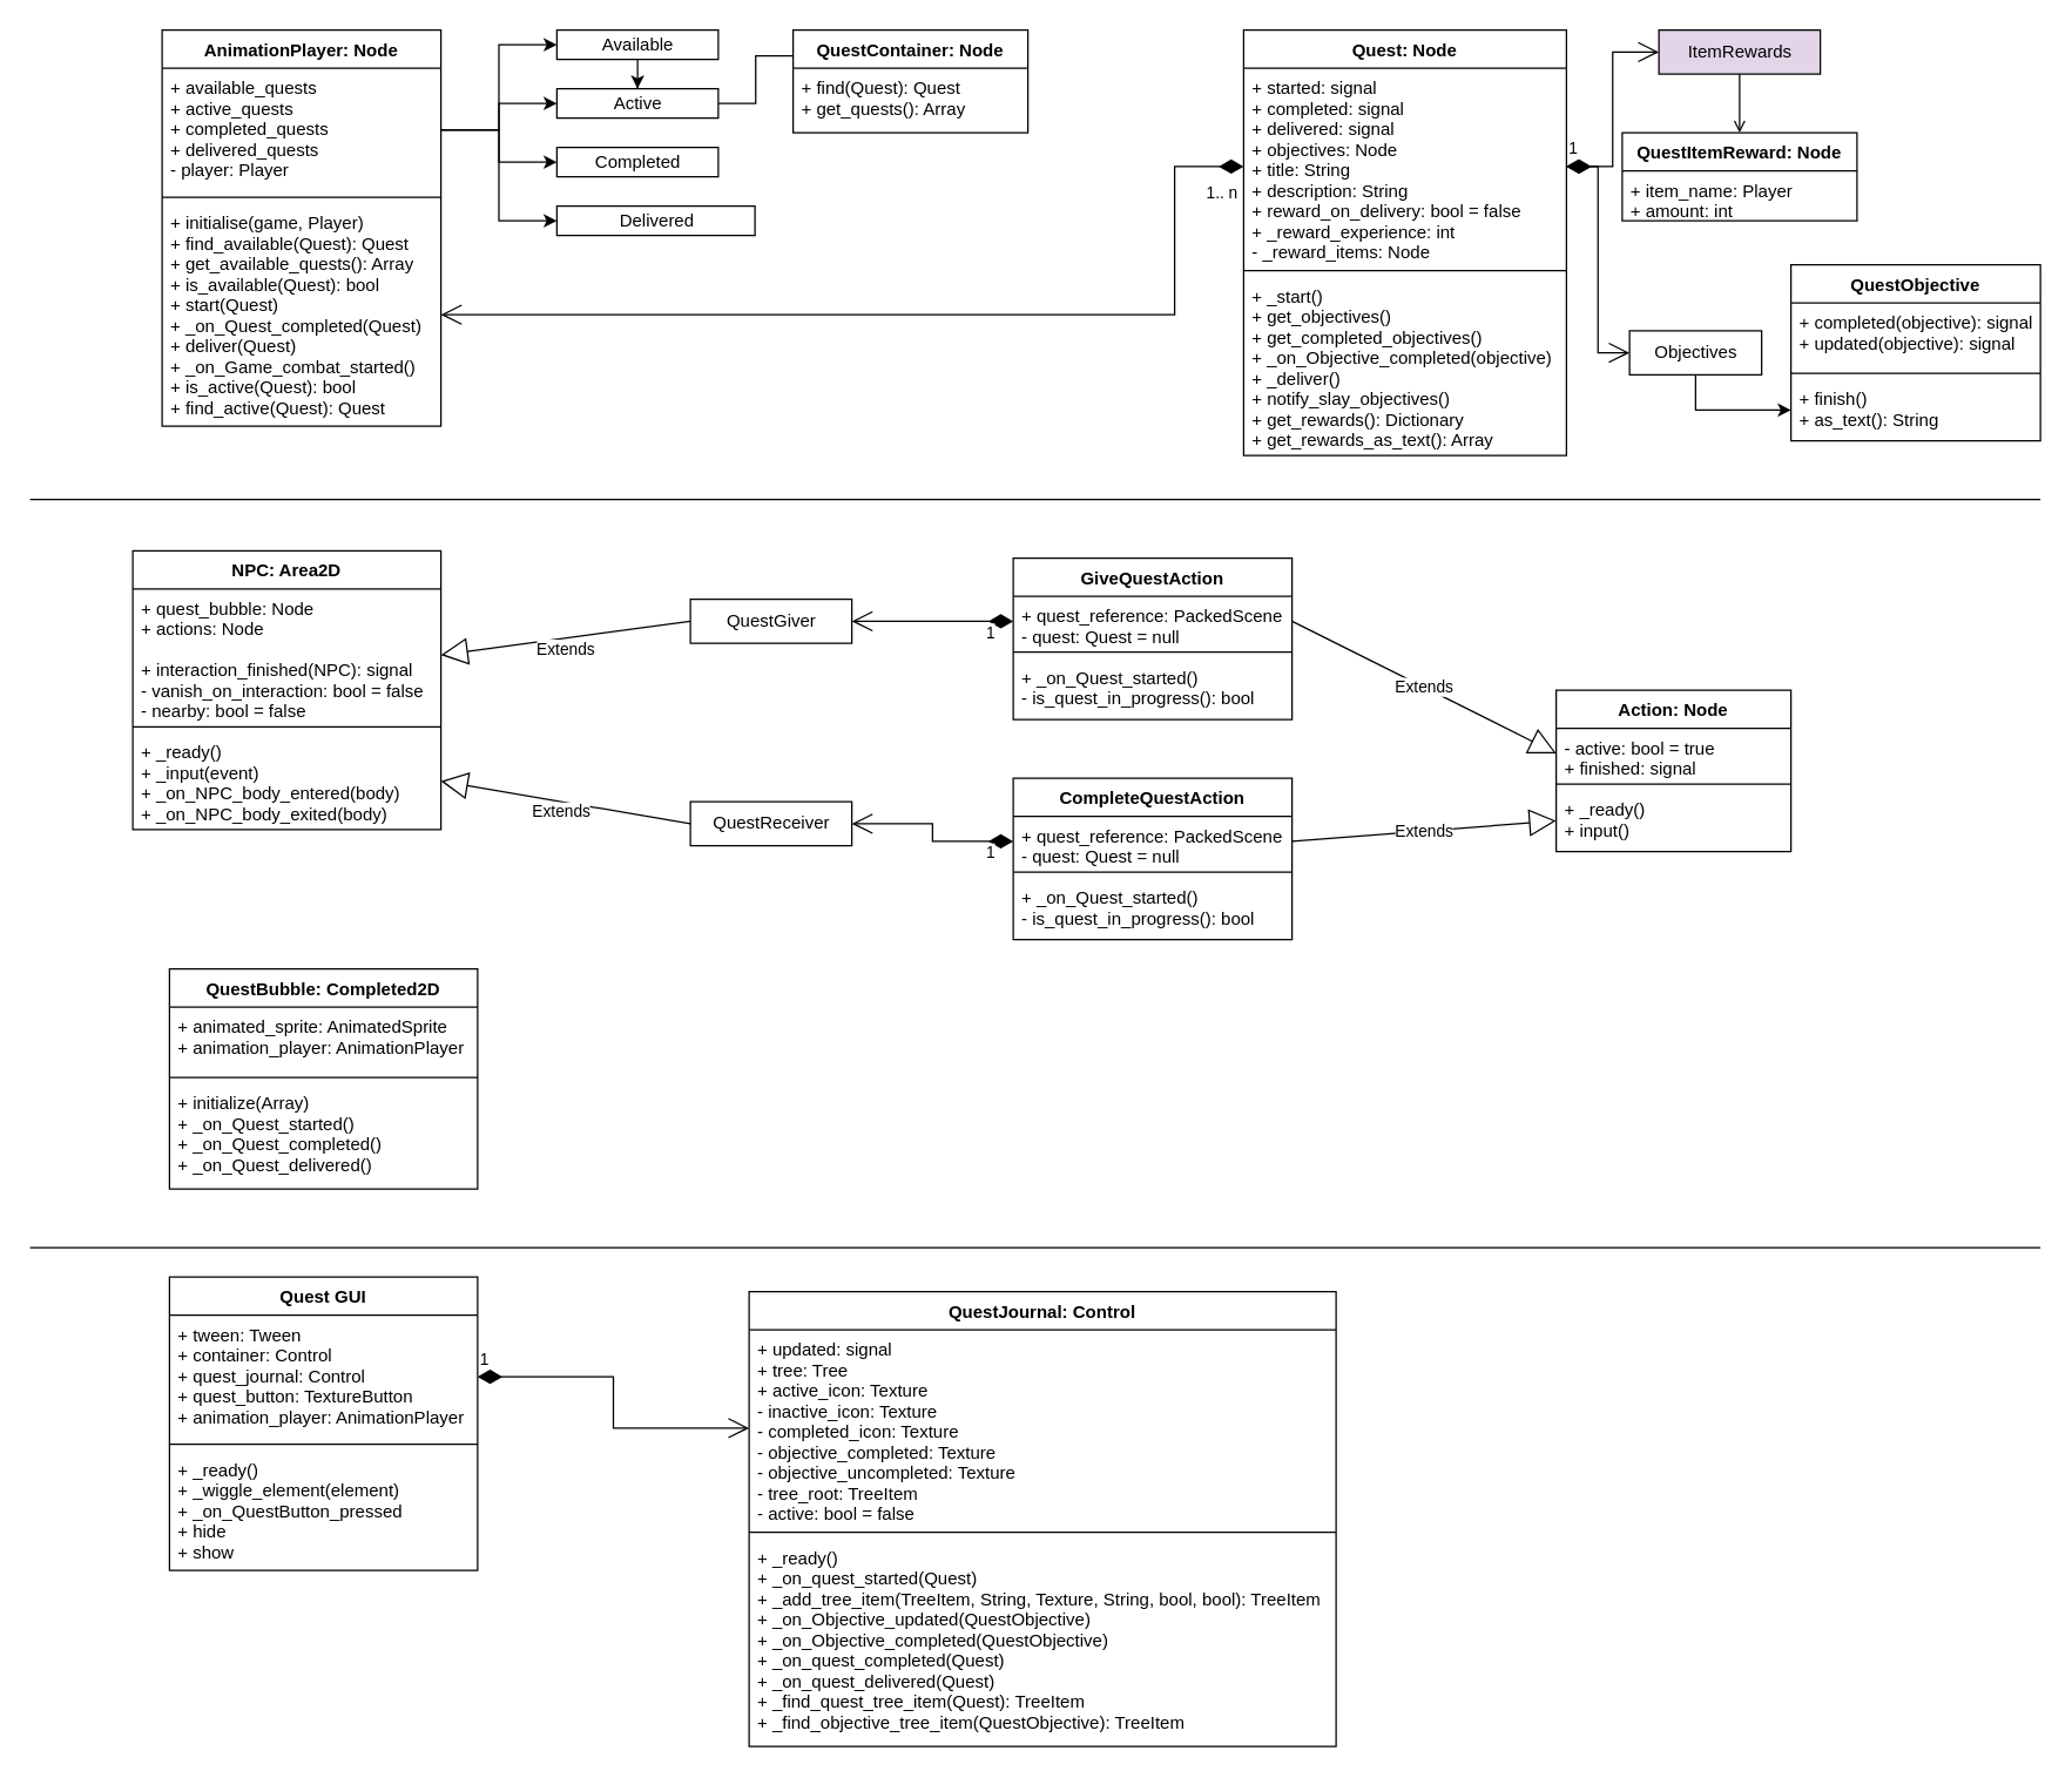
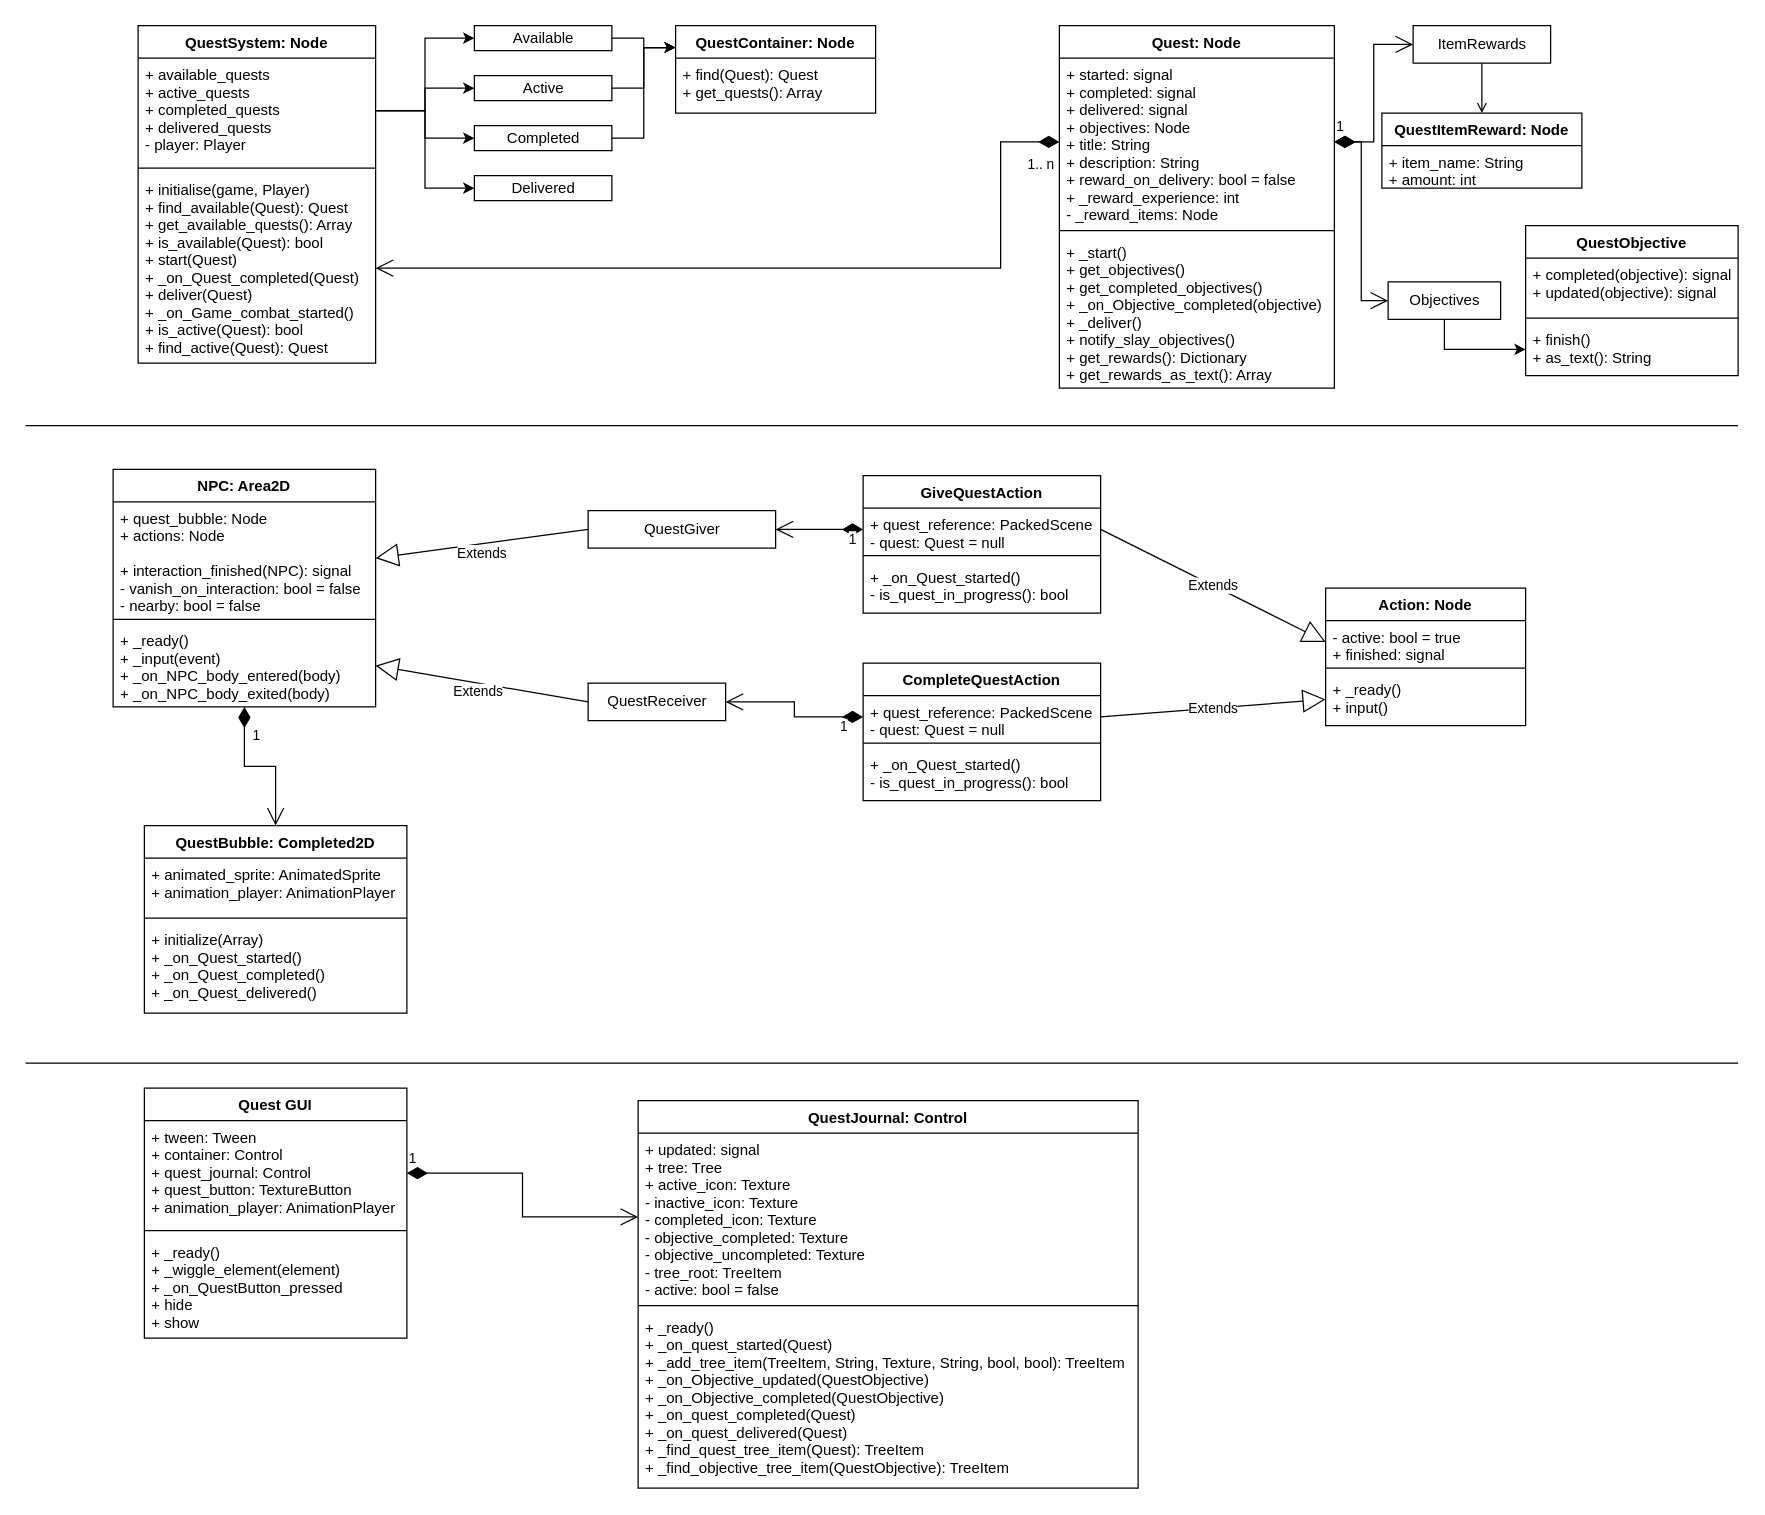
- <mxCell id="2" value="AnimationPlayer: Node" style="swimlane;fontStyle=1;align=center;verticalAlign=top;childLayout=stackLayout;horizontal=1;startSize=26;horizontalStack=0;resizeParent=1;resizeParentMax=0;resizeLast=0;collapsible=1;marginBottom=0;" vertex="1" parent="1"><mxGeometry x="110" y="20" width="190" height="270" as="geometry" /></mxCell>
+ <mxCell id="2" value="QuestSystem: Node" style="swimlane;fontStyle=1;align=center;verticalAlign=top;childLayout=stackLayout;horizontal=1;startSize=26;horizontalStack=0;resizeParent=1;resizeParentMax=0;resizeLast=0;collapsible=1;marginBottom=0;" vertex="1" parent="1"><mxGeometry x="110" y="20" width="190" height="270" as="geometry" /></mxCell>
- <mxCell id="66" value="ItemRewards" style="html=1;fillColor=#e1d5e7;" vertex="1" parent="1"><mxGeometry x="1130" y="20" width="110" height="30" as="geometry" /></mxCell>
+ <mxCell id="66" value="ItemRewards" style="html=1;" vertex="1" parent="1"><mxGeometry x="1130" y="20" width="110" height="30" as="geometry" /></mxCell>
- <mxCell id="6" style="edgeStyle=orthogonalEdgeStyle;rounded=0;orthogonalLoop=1;jettySize=auto;html=1;" edge="1" parent="1" source="7" target="9"><mxGeometry relative="1" as="geometry" /></mxCell>
+ <mxCell id="6" style="edgeStyle=orthogonalEdgeStyle;rounded=0;orthogonalLoop=1;jettySize=auto;html=1;entryX=0;entryY=0.25;entryDx=0;entryDy=0;" edge="1" parent="1" source="7" target="17"><mxGeometry relative="1" as="geometry" /></mxCell>
+ <mxCell id="10" style="edgeStyle=orthogonalEdgeStyle;rounded=0;orthogonalLoop=1;jettySize=auto;html=1;entryX=0;entryY=0.25;entryDx=0;entryDy=0;" edge="1" parent="1" source="11" target="17"><mxGeometry relative="1" as="geometry" /></mxCell>
- <mxCell id="71" value="+ item_name: Player&#10;+ amount: int&#10;" style="text;strokeColor=none;fillColor=none;align=left;verticalAlign=top;spacingLeft=4;spacingRight=4;overflow=hidden;rotatable=0;points=[[0,0.5],[1,0.5]];portConstraint=eastwest;" vertex="1" parent="70"><mxGeometry y="26" width="160" height="34" as="geometry" /></mxCell>
+ <mxCell id="71" value="+ item_name: String&#10;+ amount: int&#10;" style="text;strokeColor=none;fillColor=none;align=left;verticalAlign=top;spacingLeft=4;spacingRight=4;overflow=hidden;rotatable=0;points=[[0,0.5],[1,0.5]];portConstraint=eastwest;" vertex="1" parent="70"><mxGeometry y="26" width="160" height="34" as="geometry" /></mxCell>
- <mxCell id="12" value="Delivered" style="html=1;" vertex="1" parent="1"><mxGeometry x="379" y="140" width="135" height="20" as="geometry" /></mxCell>
+ <mxCell id="12" value="Delivered" style="html=1;" vertex="1" parent="1"><mxGeometry x="379" y="140" width="110" height="20" as="geometry" /></mxCell>
- <mxCell id="35" value="QuestGiver" style="html=1;" vertex="1" parent="1"><mxGeometry x="470" y="408" width="110" height="30" as="geometry" /></mxCell>
+ <mxCell id="35" value="QuestGiver" style="html=1;" vertex="1" parent="1"><mxGeometry x="470" y="408" width="150" height="30" as="geometry" /></mxCell>
+ <mxCell id="48" value="1" style="endArrow=open;html=1;endSize=12;startArrow=diamondThin;startSize=14;startFill=1;edgeStyle=orthogonalEdgeStyle;align=left;verticalAlign=bottom;rounded=0;entryX=0.5;entryY=0;entryDx=0;entryDy=0;exitX=0.5;exitY=1;exitDx=0;exitDy=0;" edge="1" parent="1" source="20" target="44"><mxGeometry x="-0.474" y="5" relative="1" as="geometry"><mxPoint x="180" y="580" as="sourcePoint" /><mxPoint x="590" y="610" as="targetPoint" /><mxPoint as="offset" /></mxGeometry></mxCell>
